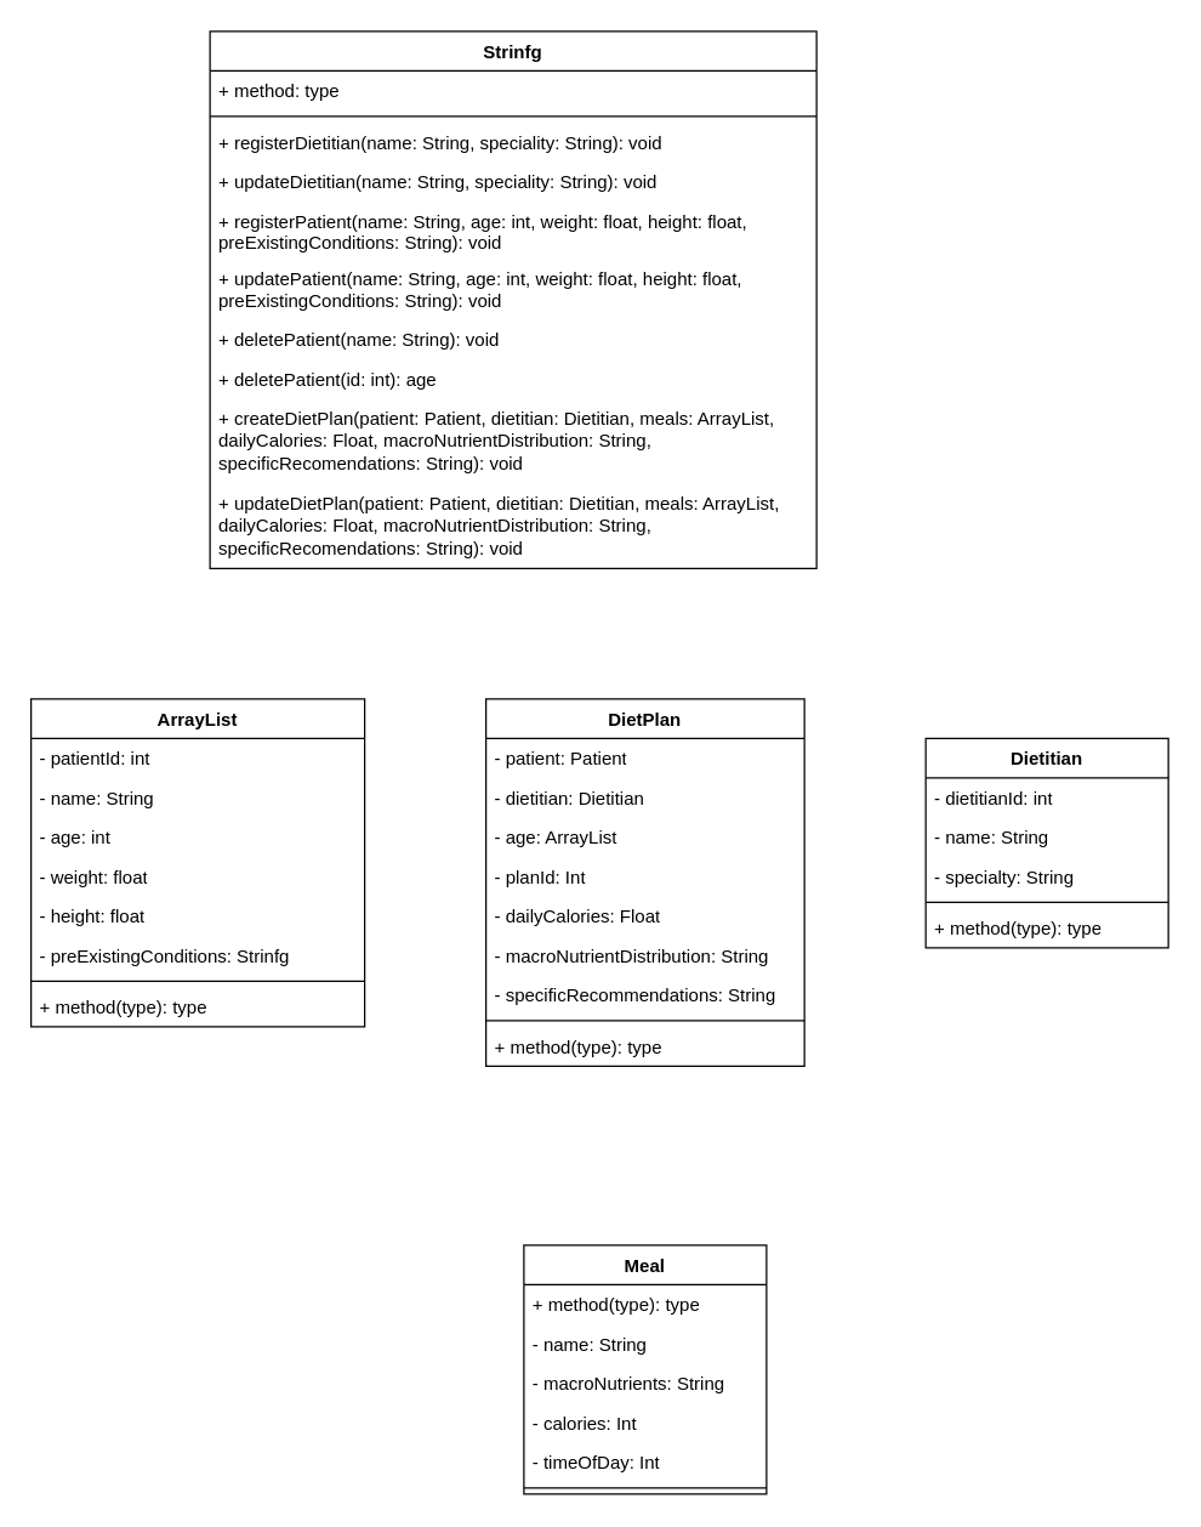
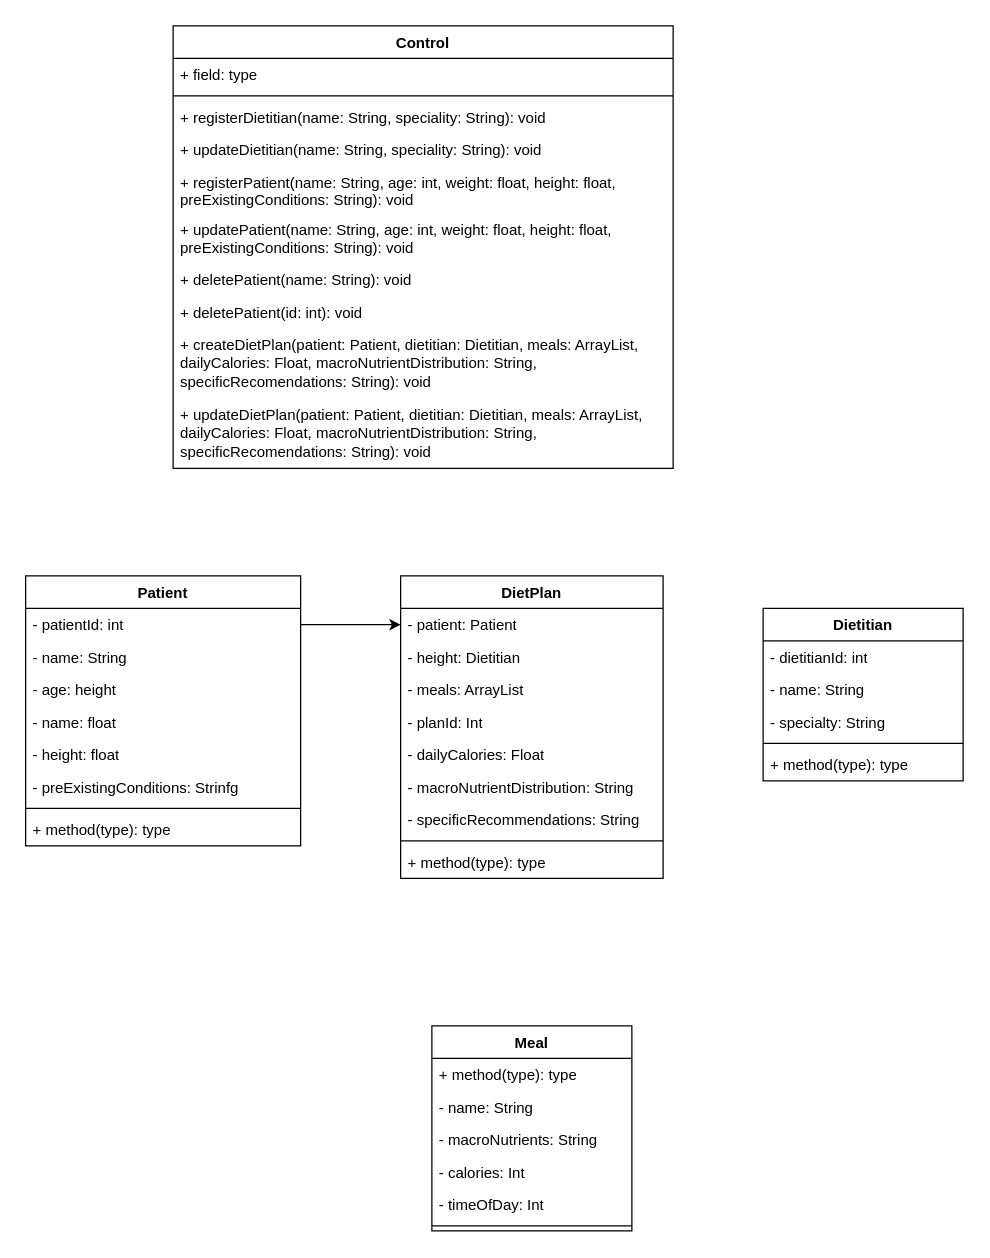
- <mxCell id="35" value="Strinfg" style="swimlane;fontStyle=1;align=center;verticalAlign=top;childLayout=stackLayout;horizontal=1;startSize=26;horizontalStack=0;resizeParent=1;resizeParentMax=0;resizeLast=0;collapsible=1;marginBottom=0;whiteSpace=wrap;html=1;" parent="1" vertex="1"><mxGeometry x="138" y="20" width="400" height="354" as="geometry" /></mxCell>
+ <mxCell id="35" value="Control" style="swimlane;fontStyle=1;align=center;verticalAlign=top;childLayout=stackLayout;horizontal=1;startSize=26;horizontalStack=0;resizeParent=1;resizeParentMax=0;resizeLast=0;collapsible=1;marginBottom=0;whiteSpace=wrap;html=1;" parent="1" vertex="1"><mxGeometry x="138" y="20" width="400" height="354" as="geometry" /></mxCell>
- <mxCell id="36" value="+ method: type" style="text;strokeColor=none;fillColor=none;align=left;verticalAlign=top;spacingLeft=4;spacingRight=4;overflow=hidden;rotatable=0;points=[[0,0.5],[1,0.5]];portConstraint=eastwest;whiteSpace=wrap;html=1;" parent="35" vertex="1"><mxGeometry y="26" width="400" height="26" as="geometry" /></mxCell>
+ <mxCell id="36" value="+ field: type" style="text;strokeColor=none;fillColor=none;align=left;verticalAlign=top;spacingLeft=4;spacingRight=4;overflow=hidden;rotatable=0;points=[[0,0.5],[1,0.5]];portConstraint=eastwest;whiteSpace=wrap;html=1;" parent="35" vertex="1"><mxGeometry y="26" width="400" height="26" as="geometry" /></mxCell>
- <mxCell id="43" value="+ deletePatient(id: int): age" style="text;strokeColor=none;fillColor=none;align=left;verticalAlign=top;spacingLeft=4;spacingRight=4;overflow=hidden;rotatable=0;points=[[0,0.5],[1,0.5]];portConstraint=eastwest;whiteSpace=wrap;html=1;" vertex="1" parent="35"><mxGeometry y="216" width="400" height="26" as="geometry" /></mxCell>
+ <mxCell id="43" value="+ deletePatient(id: int): void" style="text;strokeColor=none;fillColor=none;align=left;verticalAlign=top;spacingLeft=4;spacingRight=4;overflow=hidden;rotatable=0;points=[[0,0.5],[1,0.5]];portConstraint=eastwest;whiteSpace=wrap;html=1;" vertex="1" parent="35"><mxGeometry y="216" width="400" height="26" as="geometry" /></mxCell>
- <mxCell id="2" value="ArrayList" style="swimlane;fontStyle=1;align=center;verticalAlign=top;childLayout=stackLayout;horizontal=1;startSize=26;horizontalStack=0;resizeParent=1;resizeParentMax=0;resizeLast=0;collapsible=1;marginBottom=0;whiteSpace=wrap;html=1;" parent="1" vertex="1"><mxGeometry x="20" y="460" width="220" height="216" as="geometry" /></mxCell>
+ <mxCell id="2" value="Patient" style="swimlane;fontStyle=1;align=center;verticalAlign=top;childLayout=stackLayout;horizontal=1;startSize=26;horizontalStack=0;resizeParent=1;resizeParentMax=0;resizeLast=0;collapsible=1;marginBottom=0;whiteSpace=wrap;html=1;" parent="1" vertex="1"><mxGeometry x="20" y="460" width="220" height="216" as="geometry" /></mxCell>
+ <mxCell id="27" style="edgeStyle=orthogonalEdgeStyle;rounded=0;orthogonalLoop=1;jettySize=auto;html=1;" parent="1" source="3" target="18" edge="1"><mxGeometry relative="1" as="geometry" /></mxCell>
- <mxCell id="19" value="- dietitian: Dietitian" style="text;strokeColor=none;fillColor=none;align=left;verticalAlign=top;spacingLeft=4;spacingRight=4;overflow=hidden;rotatable=0;points=[[0,0.5],[1,0.5]];portConstraint=eastwest;whiteSpace=wrap;html=1;" parent="17" vertex="1"><mxGeometry y="52" width="210" height="26" as="geometry" /></mxCell>
+ <mxCell id="19" value="- height: Dietitian" style="text;strokeColor=none;fillColor=none;align=left;verticalAlign=top;spacingLeft=4;spacingRight=4;overflow=hidden;rotatable=0;points=[[0,0.5],[1,0.5]];portConstraint=eastwest;whiteSpace=wrap;html=1;" parent="17" vertex="1"><mxGeometry y="52" width="210" height="26" as="geometry" /></mxCell>
- <mxCell id="5" value="- age: int" style="text;strokeColor=none;fillColor=none;align=left;verticalAlign=top;spacingLeft=4;spacingRight=4;overflow=hidden;rotatable=0;points=[[0,0.5],[1,0.5]];portConstraint=eastwest;whiteSpace=wrap;html=1;" parent="2" vertex="1"><mxGeometry y="78" width="220" height="26" as="geometry" /></mxCell>
+ <mxCell id="5" value="- age: height" style="text;strokeColor=none;fillColor=none;align=left;verticalAlign=top;spacingLeft=4;spacingRight=4;overflow=hidden;rotatable=0;points=[[0,0.5],[1,0.5]];portConstraint=eastwest;whiteSpace=wrap;html=1;" parent="2" vertex="1"><mxGeometry y="78" width="220" height="26" as="geometry" /></mxCell>
- <mxCell id="20" value="- age: ArrayList" style="text;strokeColor=none;fillColor=none;align=left;verticalAlign=top;spacingLeft=4;spacingRight=4;overflow=hidden;rotatable=0;points=[[0,0.5],[1,0.5]];portConstraint=eastwest;whiteSpace=wrap;html=1;" parent="17" vertex="1"><mxGeometry y="78" width="210" height="26" as="geometry" /></mxCell>
+ <mxCell id="20" value="- meals: ArrayList" style="text;strokeColor=none;fillColor=none;align=left;verticalAlign=top;spacingLeft=4;spacingRight=4;overflow=hidden;rotatable=0;points=[[0,0.5],[1,0.5]];portConstraint=eastwest;whiteSpace=wrap;html=1;" parent="17" vertex="1"><mxGeometry y="78" width="210" height="26" as="geometry" /></mxCell>
- <mxCell id="6" value="- weight: float" style="text;strokeColor=none;fillColor=none;align=left;verticalAlign=top;spacingLeft=4;spacingRight=4;overflow=hidden;rotatable=0;points=[[0,0.5],[1,0.5]];portConstraint=eastwest;whiteSpace=wrap;html=1;" parent="2" vertex="1"><mxGeometry y="104" width="220" height="26" as="geometry" /></mxCell>
+ <mxCell id="6" value="- name: float" style="text;strokeColor=none;fillColor=none;align=left;verticalAlign=top;spacingLeft=4;spacingRight=4;overflow=hidden;rotatable=0;points=[[0,0.5],[1,0.5]];portConstraint=eastwest;whiteSpace=wrap;html=1;" parent="2" vertex="1"><mxGeometry y="104" width="220" height="26" as="geometry" /></mxCell>
